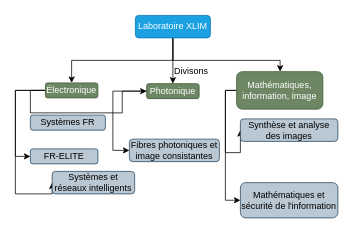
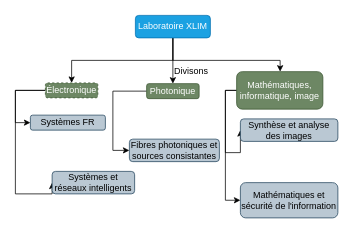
- <mxCell id="9" value="Électronique" style="rounded=1;whiteSpace=wrap;html=1;fillColor=#6d8764;fontColor=#ffffff;strokeColor=#3A5431;" parent="1" vertex="1"><mxGeometry x="60" y="110" width="70" height="20" as="geometry" /></mxCell>
+ <mxCell id="9" value="Électronique" style="rounded=1;whiteSpace=wrap;html=1;fillColor=#6d8764;fontColor=#ffffff;strokeColor=#3A5431;dashed=1;" parent="1" vertex="1"><mxGeometry x="60" y="110" width="70" height="20" as="geometry" /></mxCell>
- <mxCell id="14" value="&lt;div&gt;Mathématiques, information, i&lt;span style=&quot;background-color: initial;&quot;&gt;mage&lt;/span&gt;&lt;/div&gt;" style="rounded=1;whiteSpace=wrap;html=1;fillColor=#6d8764;fontColor=#ffffff;strokeColor=#3A5431;" parent="1" vertex="1"><mxGeometry x="315" y="95" width="115" height="50" as="geometry" /></mxCell>
+ <mxCell id="14" value="&lt;div&gt;Mathématiques, informatique, i&lt;span style=&quot;background-color: initial;&quot;&gt;mage&lt;/span&gt;&lt;/div&gt;" style="rounded=1;whiteSpace=wrap;html=1;fillColor=#6d8764;fontColor=#ffffff;strokeColor=#3A5431;" parent="1" vertex="1"><mxGeometry x="315" y="95" width="115" height="50" as="geometry" /></mxCell>
- <mxCell id="6" style="edgeStyle=orthogonalEdgeStyle;rounded=0;orthogonalLoop=1;jettySize=auto;html=1;exitX=0;exitY=0.5;exitDx=0;exitDy=0;" parent="1" source="9" target="11" edge="1"><mxGeometry relative="1" as="geometry" /></mxCell>
+ <mxCell id="6" style="edgeStyle=orthogonalEdgeStyle;rounded=0;orthogonalLoop=1;jettySize=auto;html=1;exitX=0;exitY=0.5;exitDx=0;exitDy=0;entryX=0;entryY=0.5;entryDx=0;entryDy=0;" parent="1" source="9" target="16" edge="1"><mxGeometry relative="1" as="geometry" /></mxCell>
- <mxCell id="19" value="Fibres photoniques et image consistantes" style="rounded=1;whiteSpace=wrap;html=1;fillColor=#bac8d3;strokeColor=#23445d;" parent="1" vertex="1"><mxGeometry x="172" y="185" width="120" height="30" as="geometry" /></mxCell>
+ <mxCell id="19" value="Fibres photoniques et sources consistantes" style="rounded=1;whiteSpace=wrap;html=1;fillColor=#bac8d3;strokeColor=#23445d;" parent="1" vertex="1"><mxGeometry x="172" y="185" width="120" height="30" as="geometry" /></mxCell>
- <mxCell id="7" style="edgeStyle=orthogonalEdgeStyle;rounded=0;orthogonalLoop=1;jettySize=auto;html=1;exitX=0;exitY=0.5;exitDx=0;exitDy=0;entryX=0;entryY=0.5;entryDx=0;entryDy=0;" parent="1" source="9" target="17" edge="1"><mxGeometry relative="1" as="geometry"><Array as="points"><mxPoint x="20" y="120" /><mxPoint x="20" y="208" /></Array></mxGeometry></mxCell>
- <mxCell id="17" value="FR-ELITE" style="rounded=1;whiteSpace=wrap;html=1;fillColor=#bac8d3;strokeColor=#23445d;" parent="1" vertex="1"><mxGeometry x="40" y="198" width="90" height="20" as="geometry" /></mxCell>
